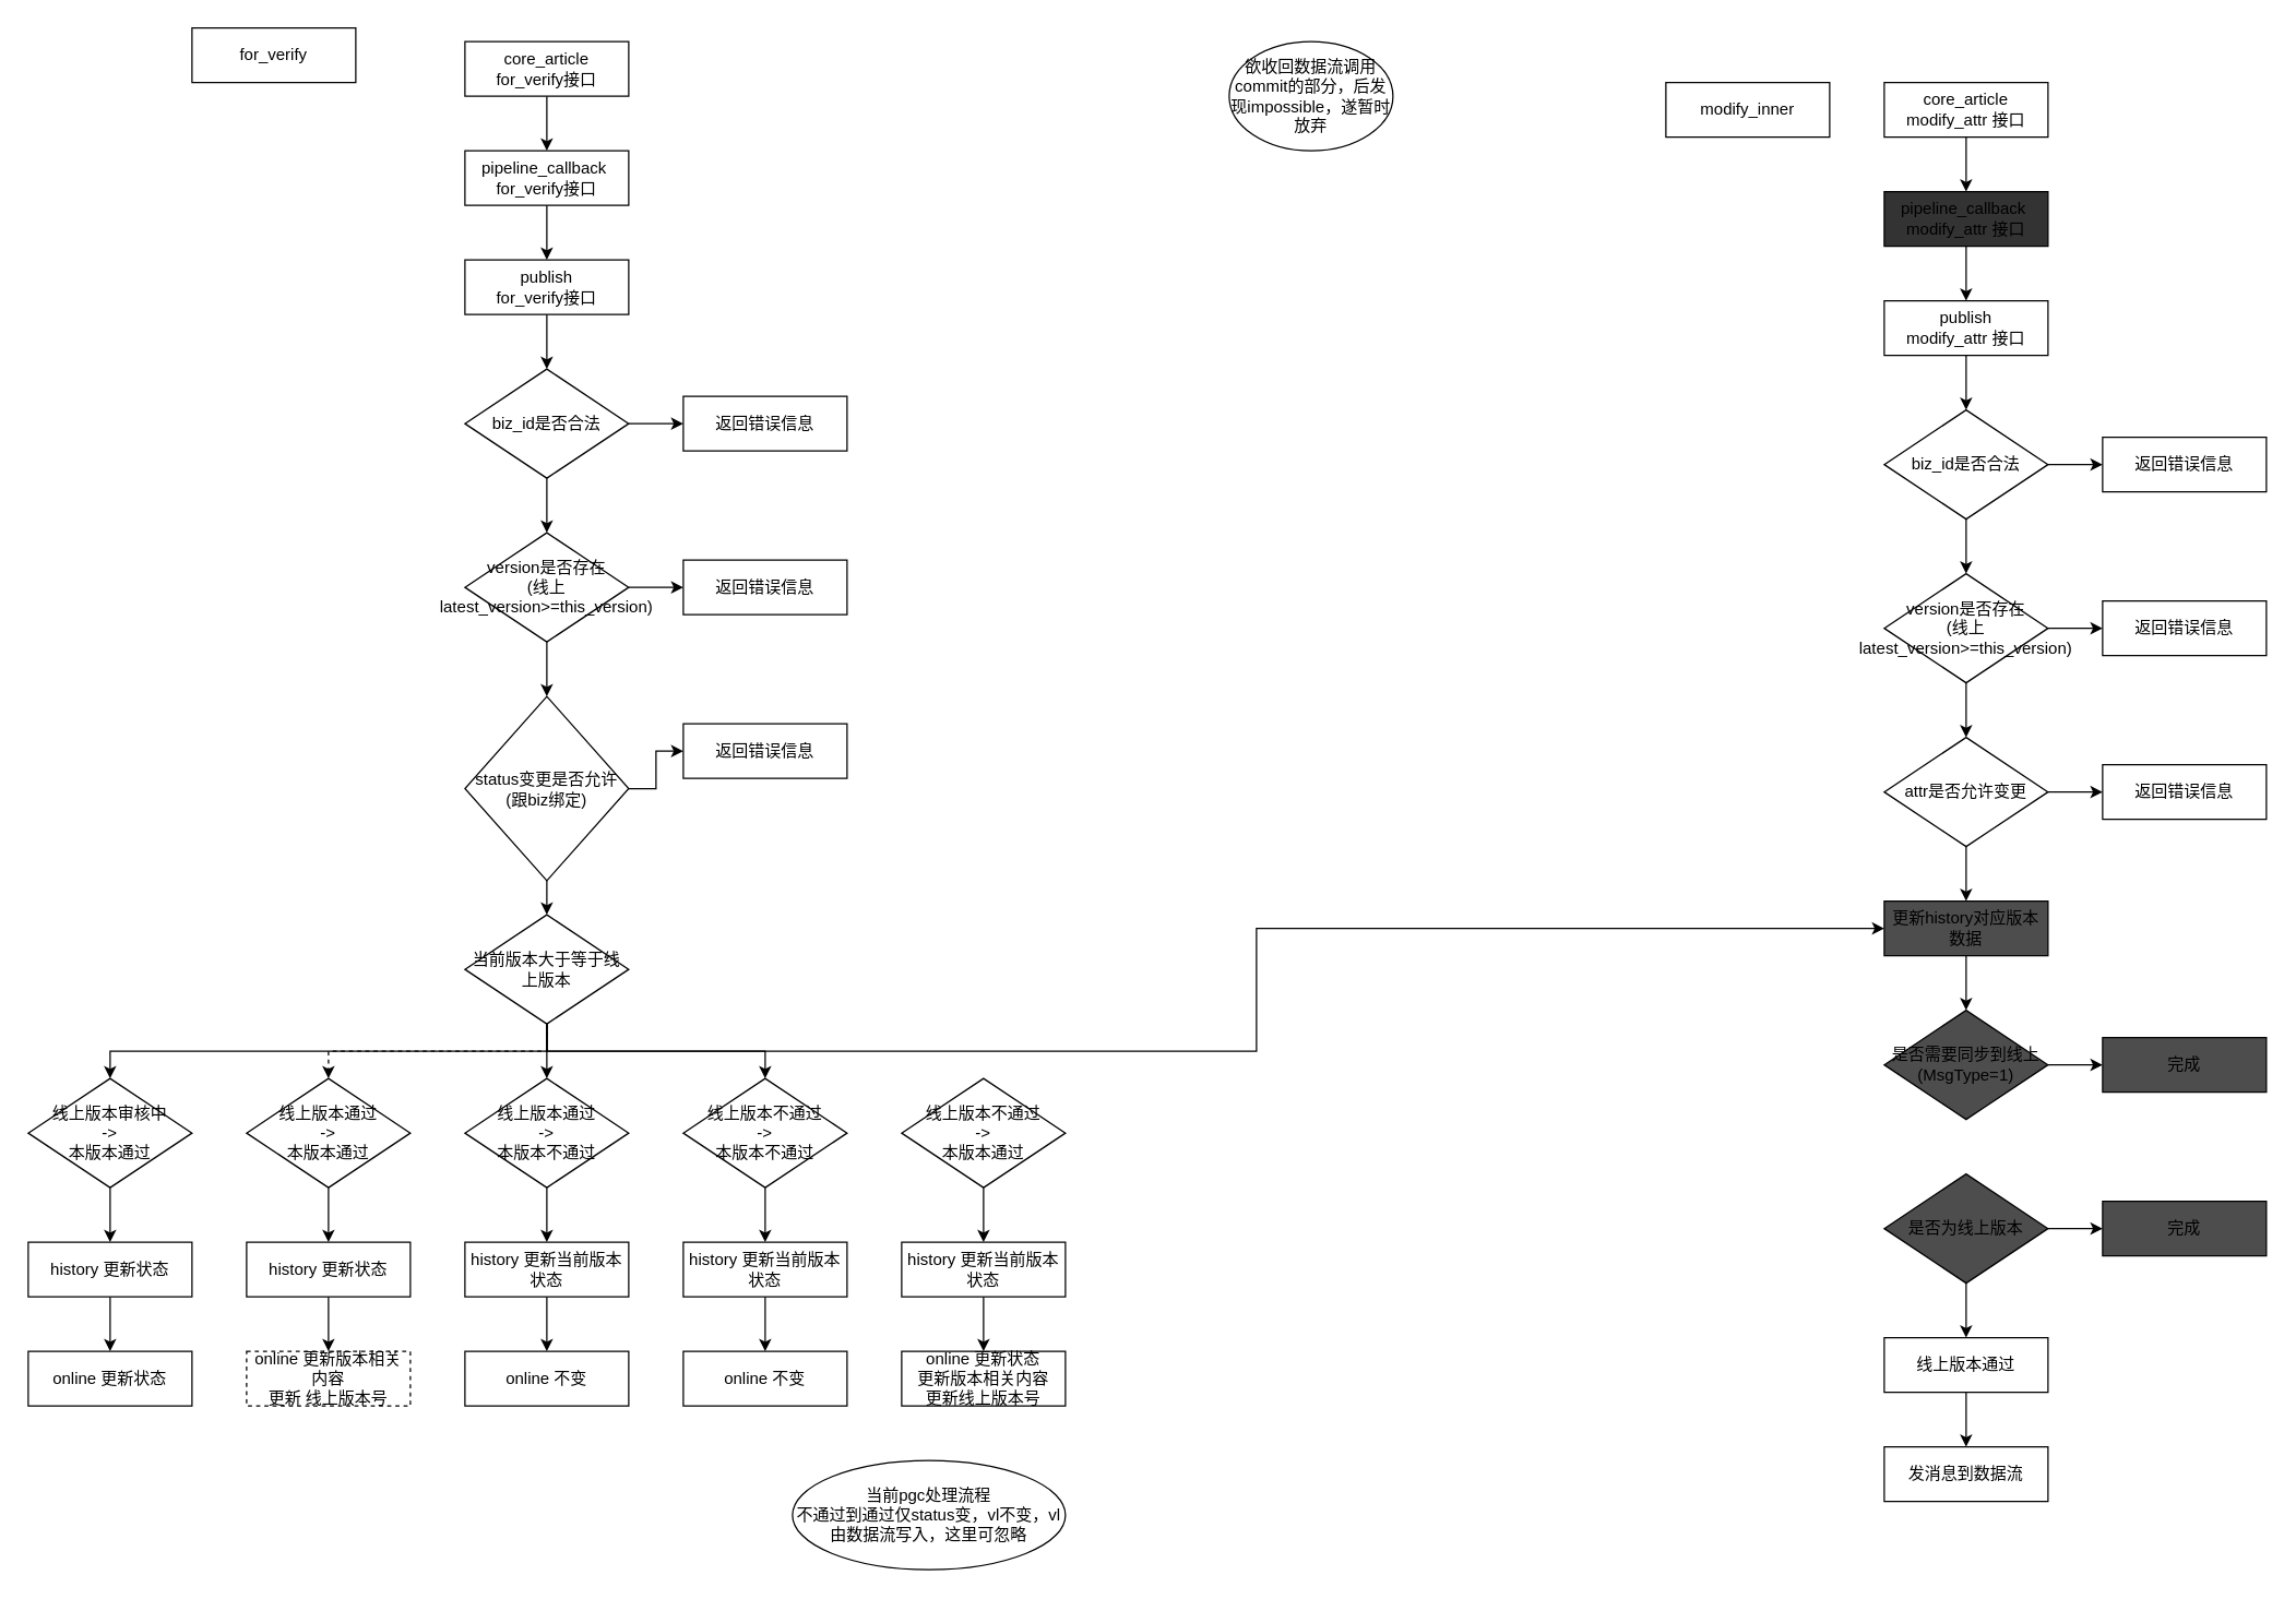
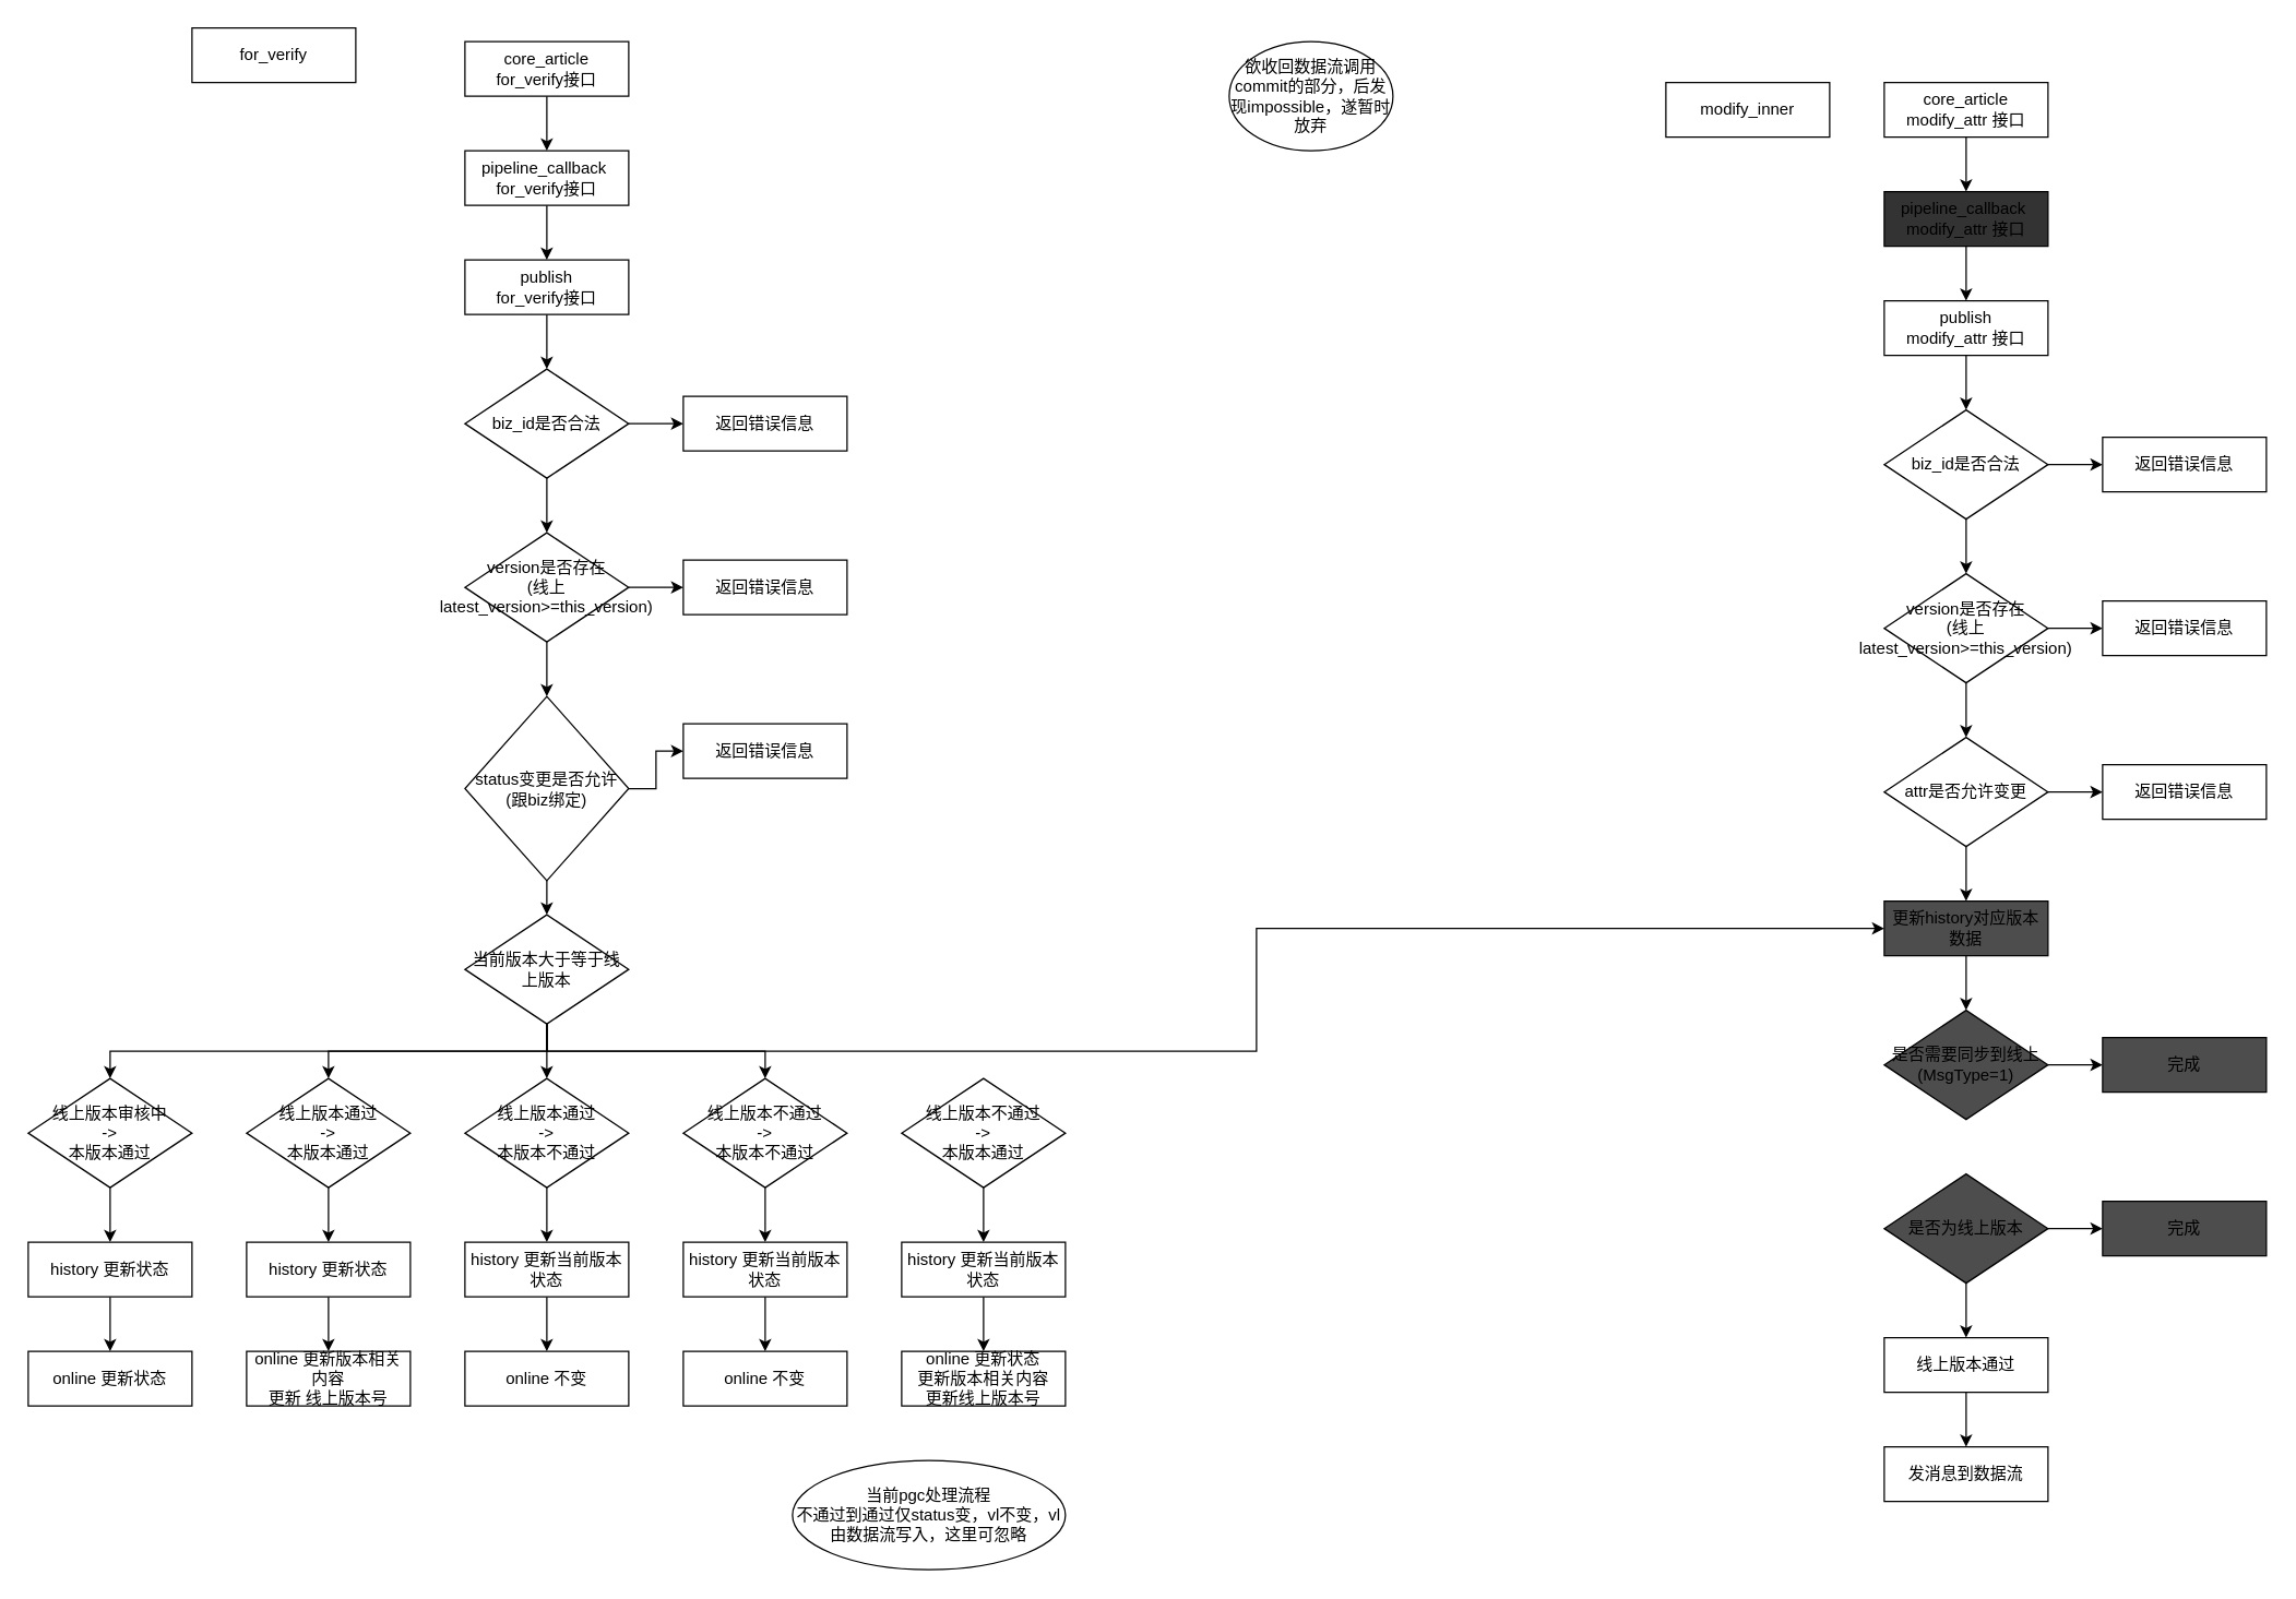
- <mxCell id="78" style="edgeStyle=orthogonalEdgeStyle;rounded=0;orthogonalLoop=1;jettySize=auto;html=1;entryX=0.5;entryY=0;entryDx=0;entryDy=0;exitX=0.5;exitY=1;exitDx=0;exitDy=0;dashed=1;" edge="1" parent="1" source="82" target="23"><mxGeometry relative="1" as="geometry" /></mxCell>
+ <mxCell id="78" style="edgeStyle=orthogonalEdgeStyle;rounded=0;orthogonalLoop=1;jettySize=auto;html=1;entryX=0.5;entryY=0;entryDx=0;entryDy=0;exitX=0.5;exitY=1;exitDx=0;exitDy=0;" edge="1" parent="1" source="82" target="23"><mxGeometry relative="1" as="geometry" /></mxCell>
- <mxCell id="28" value="online 更新版本相关内容&lt;br&gt;更新 线上版本号&lt;br&gt;" style="rounded=0;whiteSpace=wrap;html=1;dashed=1;" vertex="1" parent="1"><mxGeometry x="180" y="990" width="120" height="40" as="geometry" /></mxCell>
+ <mxCell id="28" value="online 更新版本相关内容&lt;br&gt;更新 线上版本号&lt;br&gt;" style="rounded=0;whiteSpace=wrap;html=1;" vertex="1" parent="1"><mxGeometry x="180" y="990" width="120" height="40" as="geometry" /></mxCell>
